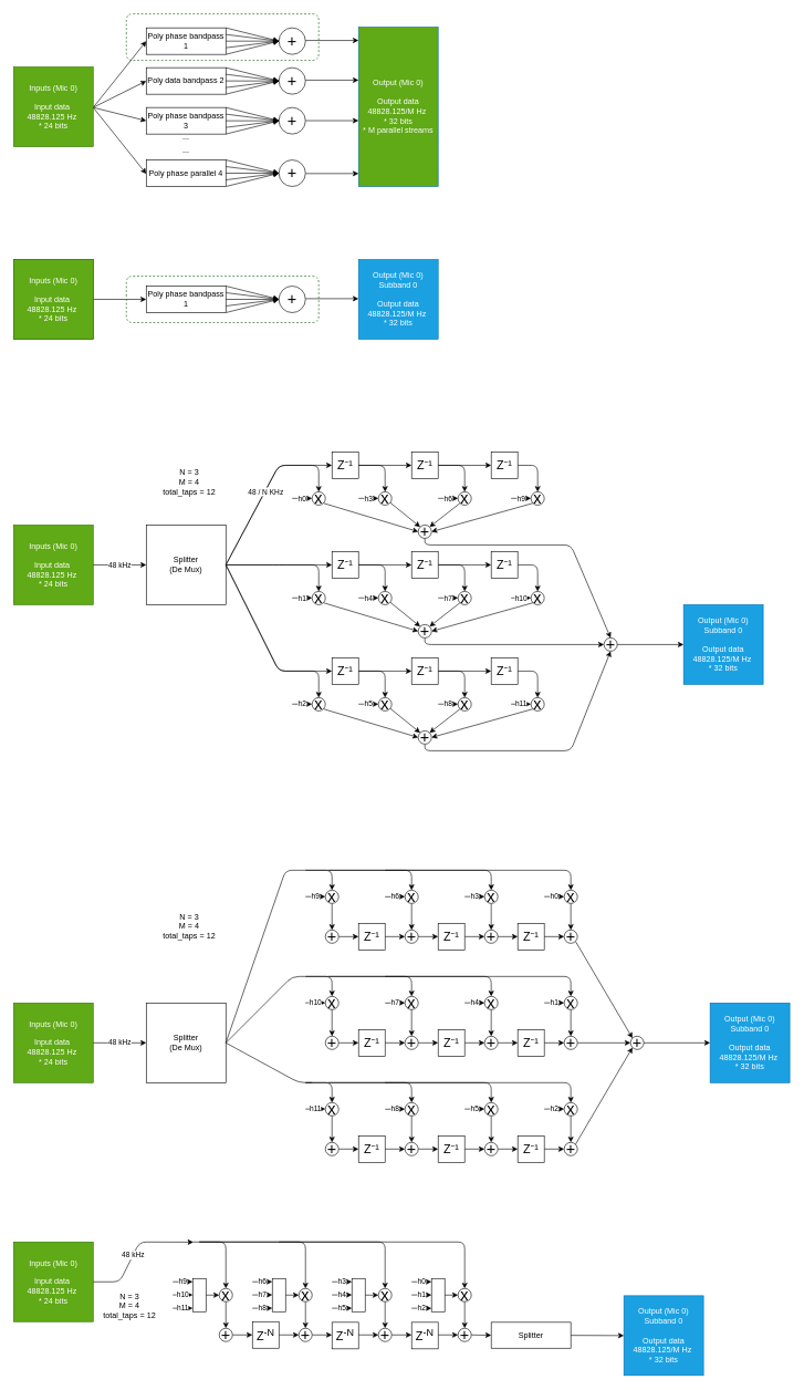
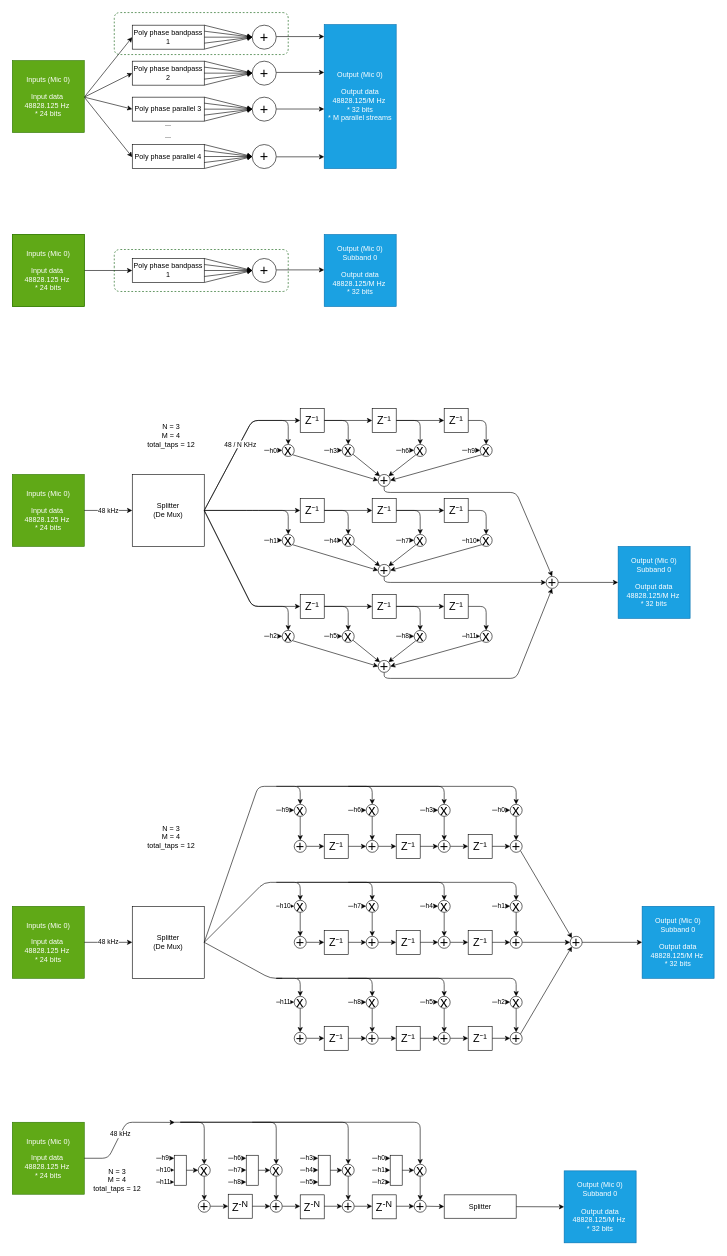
- <mxCell id="18" value="Poly data bandpass 2" style="rounded=0;whiteSpace=wrap;html=1;" parent="1" vertex="1"><mxGeometry x="220" y="101" width="120" height="40" as="geometry" /></mxCell>
+ <mxCell id="18" value="Poly phase bandpass 2" style="rounded=0;whiteSpace=wrap;html=1;" parent="1" vertex="1"><mxGeometry x="220" y="101" width="120" height="40" as="geometry" /></mxCell>
- <mxCell id="7" value="Output (Mic 0)&lt;br&gt;&lt;br&gt;&lt;span style=&quot;&quot;&gt;Output data&lt;/span&gt;&lt;div&gt;&lt;span style=&quot;&quot;&gt;48828.125/M Hz&amp;nbsp;&lt;br&gt;&lt;/span&gt;&lt;span style=&quot;&quot;&gt;* 32 bits&lt;/span&gt;&lt;/div&gt;&lt;div&gt;&lt;span style=&quot;&quot;&gt;* M parallel streams&lt;/span&gt;&lt;/div&gt;" style="rounded=0;whiteSpace=wrap;html=1;fillColor=#60a917;fontColor=#ffffff;strokeColor=#006EAF;" parent="1" vertex="1"><mxGeometry x="540" y="40" width="120" height="240" as="geometry" /></mxCell>
+ <mxCell id="7" value="Output (Mic 0)&lt;br&gt;&lt;br&gt;&lt;span style=&quot;&quot;&gt;Output data&lt;/span&gt;&lt;div&gt;&lt;span style=&quot;&quot;&gt;48828.125/M Hz&amp;nbsp;&lt;br&gt;&lt;/span&gt;&lt;span style=&quot;&quot;&gt;* 32 bits&lt;/span&gt;&lt;/div&gt;&lt;div&gt;&lt;span style=&quot;&quot;&gt;* M parallel streams&lt;/span&gt;&lt;/div&gt;" style="rounded=0;whiteSpace=wrap;html=1;fillColor=#1ba1e2;fontColor=#ffffff;strokeColor=#006EAF;" parent="1" vertex="1"><mxGeometry x="540" y="40" width="120" height="240" as="geometry" /></mxCell>
- <mxCell id="19" value="Poly phase bandpass 3" style="rounded=0;whiteSpace=wrap;html=1;" parent="1" vertex="1"><mxGeometry x="220" y="161" width="120" height="40" as="geometry" /></mxCell>
+ <mxCell id="19" value="Poly phase parallel 3" style="rounded=0;whiteSpace=wrap;html=1;" parent="1" vertex="1"><mxGeometry x="220" y="161" width="120" height="40" as="geometry" /></mxCell>
